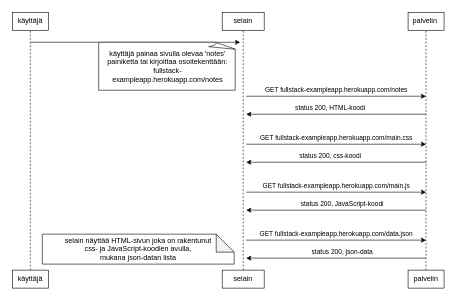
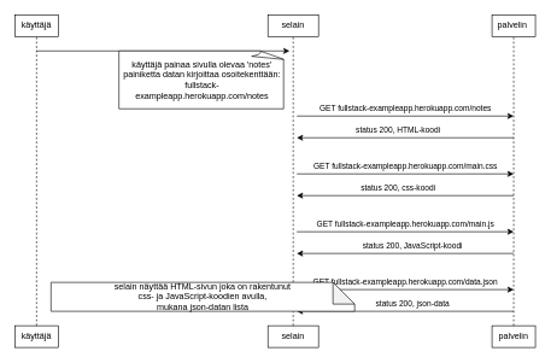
- <mxCell id="14" value="käyttäjä painaa sivulla olevaa 'notes' painiketta tai kirjoittaa osoitekenttään: fullstack-exampleapp.herokuapp.com/notes" style="whiteSpace=wrap;html=1;shape=mxgraph.basic.document" vertex="1" parent="1"><mxGeometry x="164" y="70" width="230" height="80" as="geometry" /></mxCell>
+ <mxCell id="14" value="käyttäjä painaa sivulla olevaa 'notes' painiketta datan kirjoittaa osoitekenttään: fullstack-exampleapp.herokuapp.com/notes" style="whiteSpace=wrap;html=1;shape=mxgraph.basic.document" vertex="1" parent="1"><mxGeometry x="164" y="70" width="230" height="80" as="geometry" /></mxCell>
- <mxCell id="21" value="selain näyttää HTML-sivun joka on rakentunut &lt;br&gt;css- ja JavaScript-koodien avulla, &lt;br&gt;mukana json-datan lista" style="shape=note;whiteSpace=wrap;html=1;backgroundOutline=1;darkOpacity=0.05;" vertex="1" parent="1"><mxGeometry x="70" y="390" width="320" height="50" as="geometry" /></mxCell>
+ <mxCell id="21" value="selain näyttää HTML-sivun joka on rakentunut &lt;br&gt;css- ja JavaScript-koodien avulla, &lt;br&gt;mukana json-datan lista" style="shape=note;whiteSpace=wrap;html=1;backgroundOutline=1;darkOpacity=0.05;" vertex="1" parent="1"><mxGeometry x="70" y="390" width="420" height="40" as="geometry" /></mxCell>
